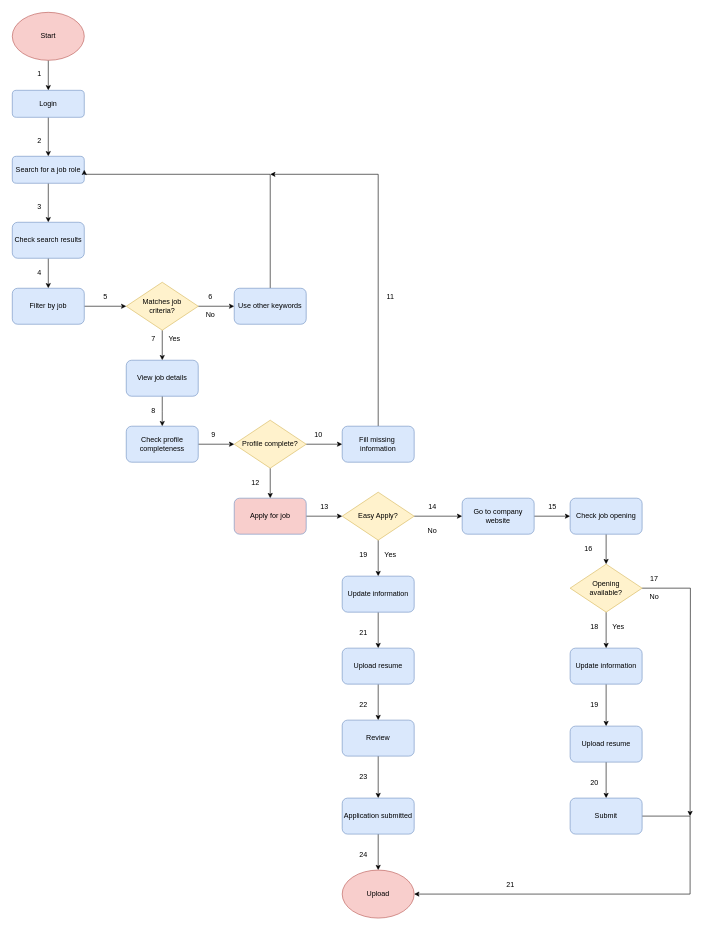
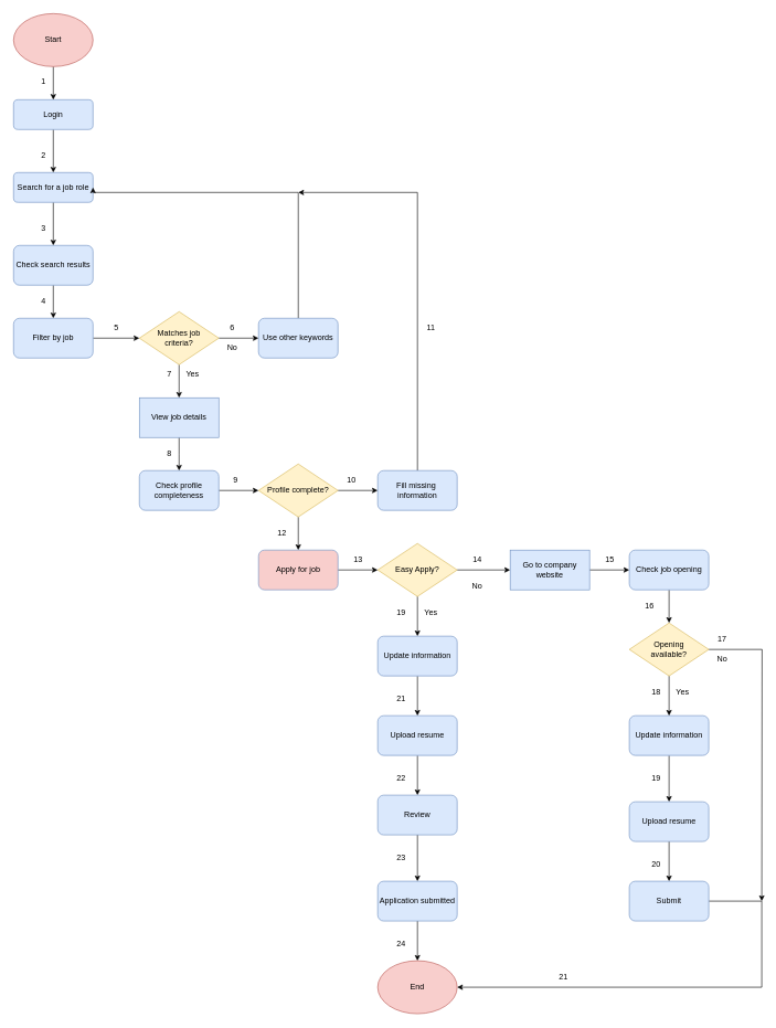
- <mxCell id="14" value="View job details" style="rounded=1;whiteSpace=wrap;html=1;fillColor=#dae8fc;strokeColor=#6c8ebf;" parent="1" vertex="1"><mxGeometry x="210" y="600" width="120" height="60" as="geometry" /></mxCell>
+ <mxCell id="14" value="View job details" style="whiteSpace=wrap;html=1;fillColor=#dae8fc;strokeColor=#6c8ebf;rounded=0;" parent="1" vertex="1"><mxGeometry x="210" y="600" width="120" height="60" as="geometry" /></mxCell>
- <mxCell id="30" value="Go to company website" style="rounded=1;whiteSpace=wrap;html=1;fillColor=#dae8fc;strokeColor=#6c8ebf;" parent="1" vertex="1"><mxGeometry x="770" y="830" width="120" height="60" as="geometry" /></mxCell>
+ <mxCell id="30" value="Go to company website" style="whiteSpace=wrap;html=1;fillColor=#dae8fc;strokeColor=#6c8ebf;rounded=0;" parent="1" vertex="1"><mxGeometry x="770" y="830" width="120" height="60" as="geometry" /></mxCell>
- <mxCell id="39" value="Upload" style="ellipse;whiteSpace=wrap;html=1;fillColor=#f8cecc;strokeColor=#b85450;" parent="1" vertex="1"><mxGeometry x="570" y="1450" width="120" height="80" as="geometry" /></mxCell>
+ <mxCell id="39" value="End" style="ellipse;whiteSpace=wrap;html=1;fillColor=#f8cecc;strokeColor=#b85450;" parent="1" vertex="1"><mxGeometry x="570" y="1450" width="120" height="80" as="geometry" /></mxCell>
